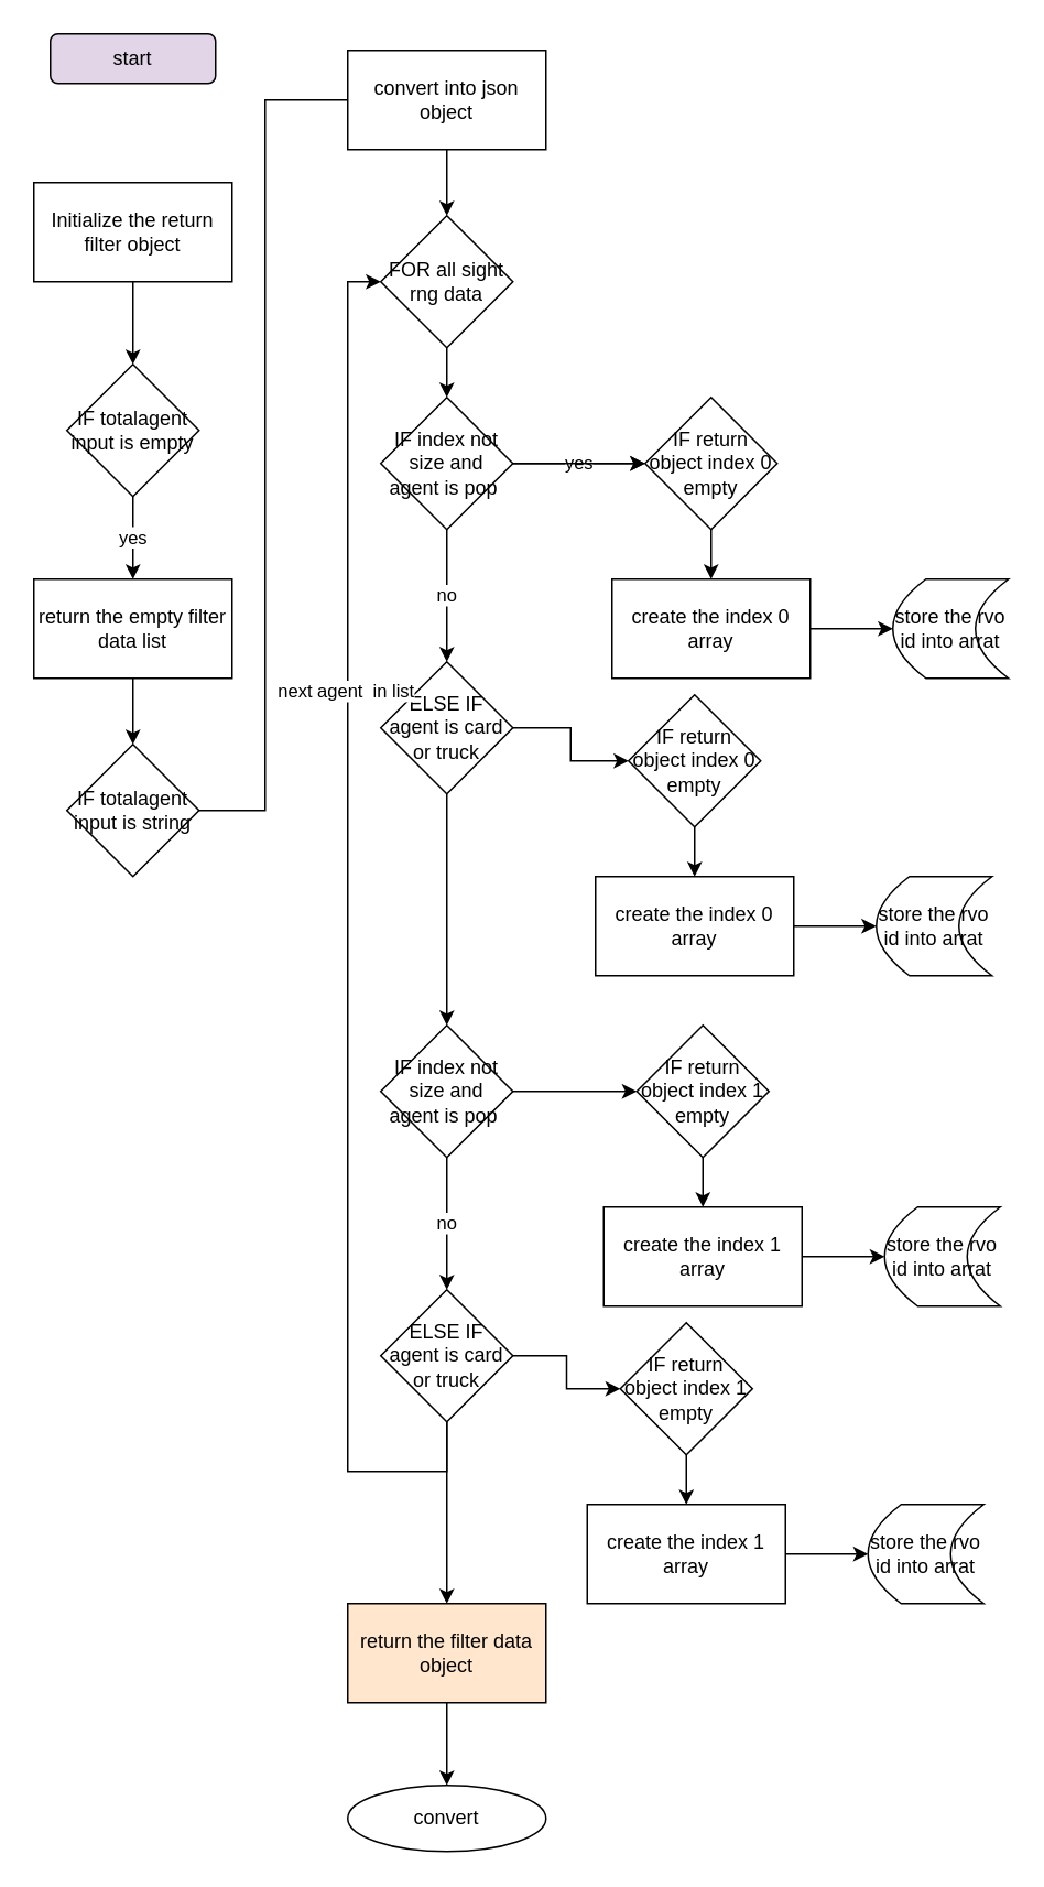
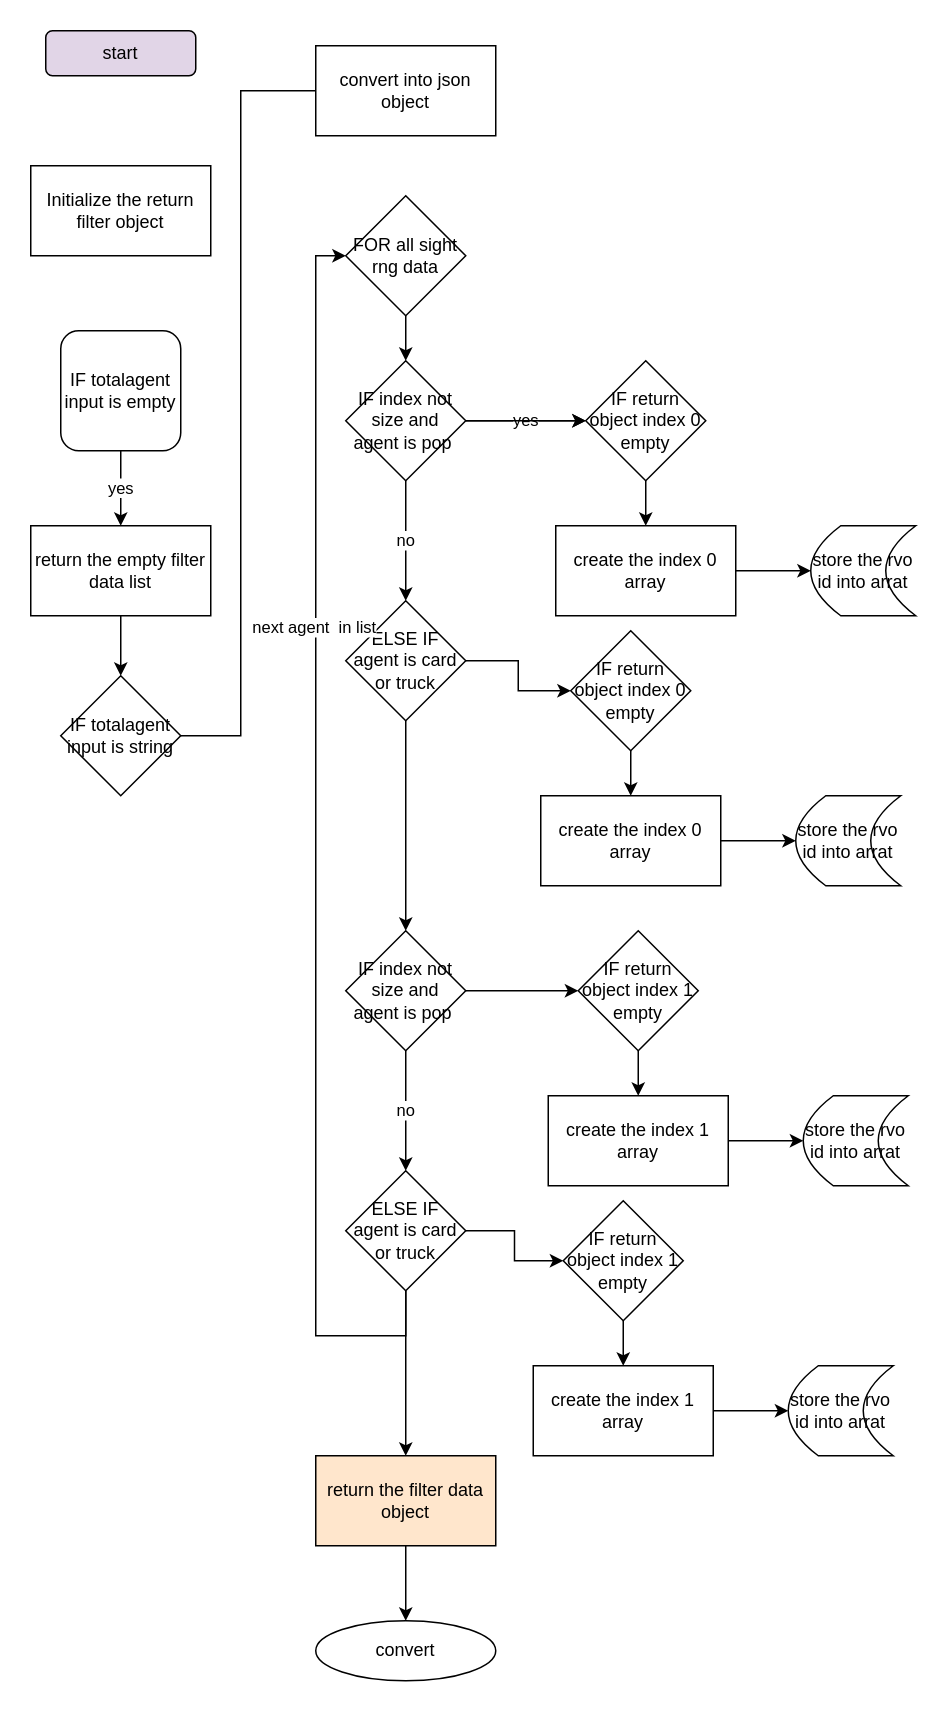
- <mxCell id="11" value="" style="edgeStyle=orthogonalEdgeStyle;rounded=0;orthogonalLoop=1;jettySize=auto;html=1;" edge="1" parent="1" source="12" target="14"><mxGeometry relative="1" as="geometry" /></mxCell>
- <mxCell id="3" value="" style="edgeStyle=orthogonalEdgeStyle;rounded=0;orthogonalLoop=1;jettySize=auto;html=1;" edge="1" parent="1" source="4" target="6"><mxGeometry relative="1" as="geometry" /></mxCell>
- <mxCell id="6" value="IF totalagent input is empty" style="rhombus;whiteSpace=wrap;html=1;rounded=0;" vertex="1" parent="1"><mxGeometry x="40" y="220" width="80" height="80" as="geometry" /></mxCell>
+ <mxCell id="6" value="IF totalagent input is empty" style="whiteSpace=wrap;html=1;rounded=1;" vertex="1" parent="1"><mxGeometry x="40" y="220" width="80" height="80" as="geometry" /></mxCell>
